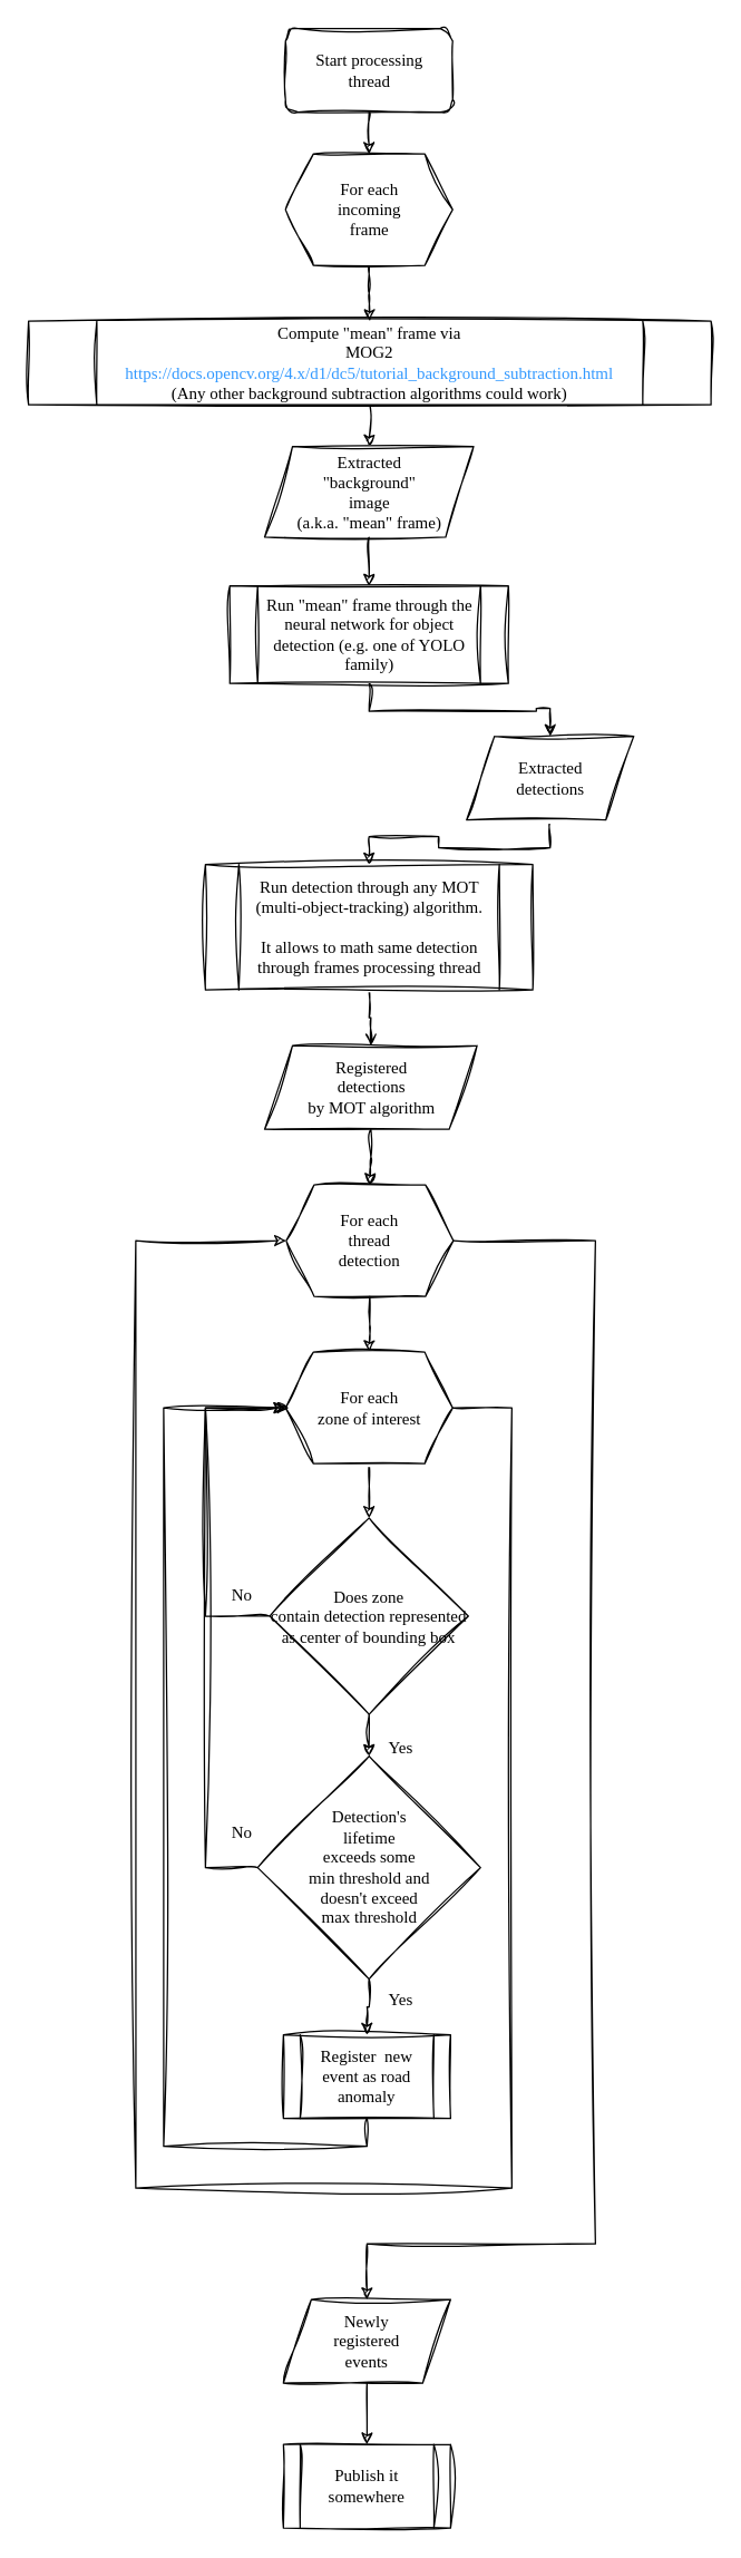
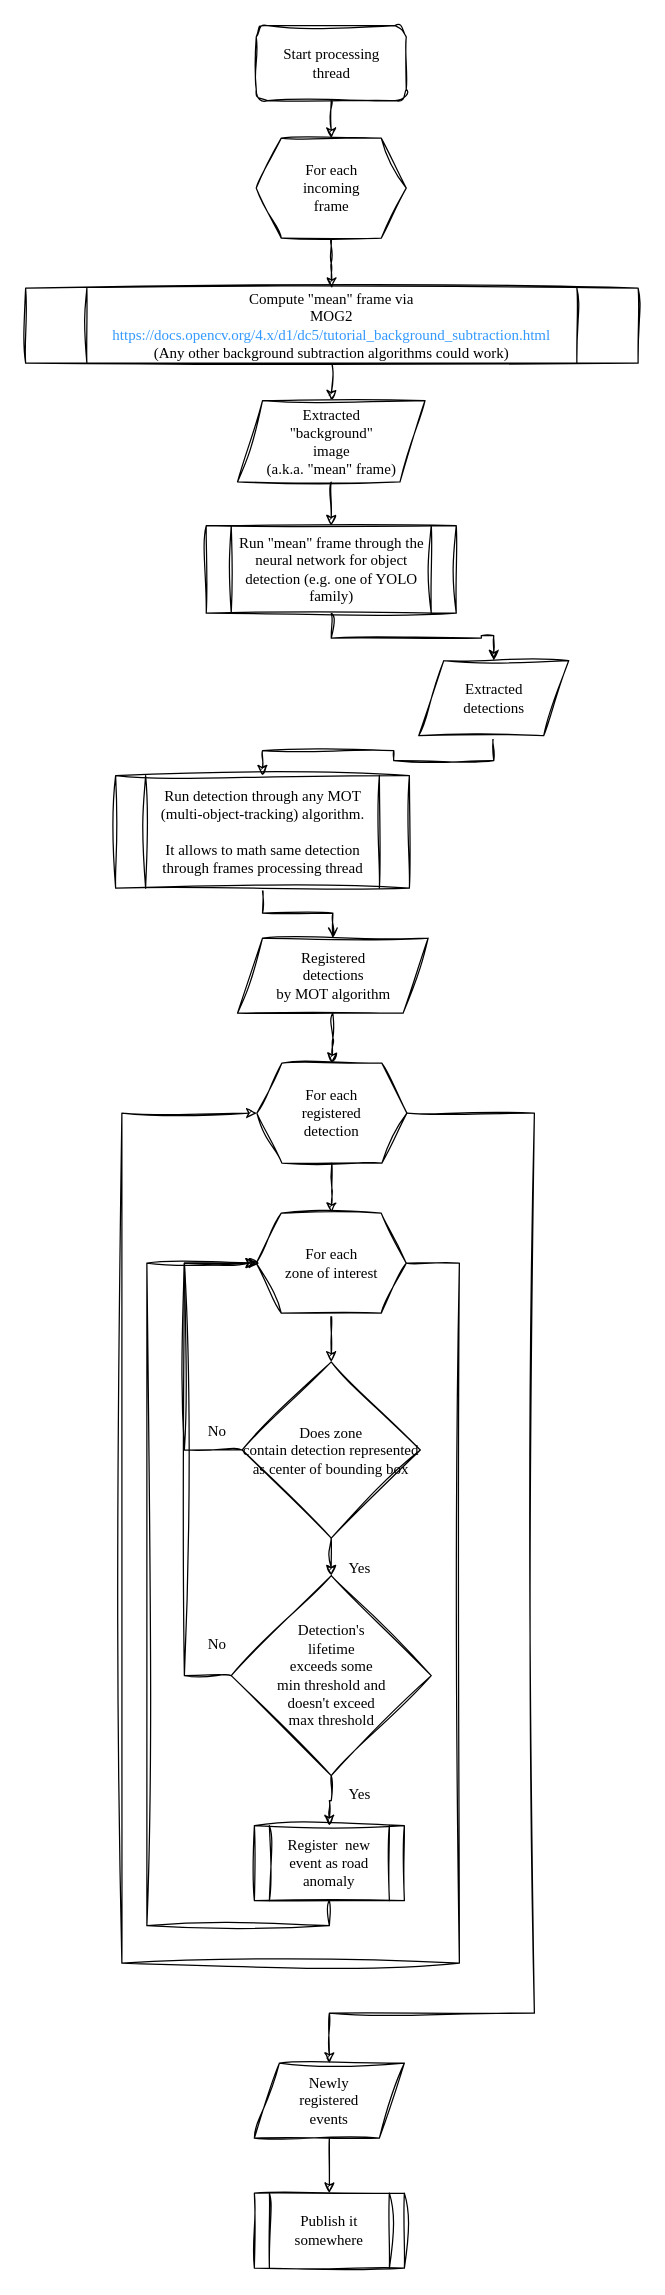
- <mxCell id="15" value="&lt;font face=&quot;Verdana&quot;&gt;Run detection through any MOT (multi-object-tracking) algorithm.&lt;/font&gt;&lt;div&gt;&lt;font face=&quot;Verdana&quot;&gt;&lt;br&gt;&lt;/font&gt;&lt;/div&gt;&lt;div&gt;&lt;font face=&quot;Verdana&quot;&gt;It allows to math same detection through frames processing thread&lt;/font&gt;&lt;/div&gt;" style="shape=process;whiteSpace=wrap;html=1;backgroundOutline=1;sketch=1;hachureGap=4;jiggle=2;curveFitting=1;fontFamily=Architects Daughter;fontSource=https%3A%2F%2Ffonts.googleapis.com%2Fcss%3Ffamily%3DArchitects%2BDaughter;" vertex="1" parent="1"><mxGeometry x="147" y="620" width="235" height="90" as="geometry" /></mxCell>
+ <mxCell id="15" value="&lt;font face=&quot;Verdana&quot;&gt;Run detection through any MOT (multi-object-tracking) algorithm.&lt;/font&gt;&lt;div&gt;&lt;font face=&quot;Verdana&quot;&gt;&lt;br&gt;&lt;/font&gt;&lt;/div&gt;&lt;div&gt;&lt;font face=&quot;Verdana&quot;&gt;It allows to math same detection through frames processing thread&lt;/font&gt;&lt;/div&gt;" style="shape=process;whiteSpace=wrap;html=1;backgroundOutline=1;sketch=1;hachureGap=4;jiggle=2;curveFitting=1;fontFamily=Architects Daughter;fontSource=https%3A%2F%2Ffonts.googleapis.com%2Fcss%3Ffamily%3DArchitects%2BDaughter;" vertex="1" parent="1"><mxGeometry x="92" y="620" width="235" height="90" as="geometry" /></mxCell>
- <mxCell id="20" value="&lt;font face=&quot;Verdana&quot;&gt;For each&lt;/font&gt;&lt;div&gt;&lt;font face=&quot;ZYrmi1_KdDZbMqhCuTbd&quot;&gt;thread&lt;/font&gt;&lt;/div&gt;&lt;div&gt;&lt;font face=&quot;ZYrmi1_KdDZbMqhCuTbd&quot;&gt;detection&lt;/font&gt;&lt;/div&gt;" style="shape=hexagon;perimeter=hexagonPerimeter2;whiteSpace=wrap;html=1;fixedSize=1;sketch=1;hachureGap=4;jiggle=2;curveFitting=1;fontFamily=Architects Daughter;fontSource=https%3A%2F%2Ffonts.googleapis.com%2Fcss%3Ffamily%3DArchitects%2BDaughter;" vertex="1" parent="1"><mxGeometry x="205" y="850" width="120" height="80" as="geometry" /></mxCell>
+ <mxCell id="20" value="&lt;font face=&quot;Verdana&quot;&gt;For each&lt;/font&gt;&lt;div&gt;&lt;font face=&quot;ZYrmi1_KdDZbMqhCuTbd&quot;&gt;registered&lt;/font&gt;&lt;/div&gt;&lt;div&gt;&lt;font face=&quot;ZYrmi1_KdDZbMqhCuTbd&quot;&gt;detection&lt;/font&gt;&lt;/div&gt;" style="shape=hexagon;perimeter=hexagonPerimeter2;whiteSpace=wrap;html=1;fixedSize=1;sketch=1;hachureGap=4;jiggle=2;curveFitting=1;fontFamily=Architects Daughter;fontSource=https%3A%2F%2Ffonts.googleapis.com%2Fcss%3Ffamily%3DArchitects%2BDaughter;" vertex="1" parent="1"><mxGeometry x="205" y="850" width="120" height="80" as="geometry" /></mxCell>
